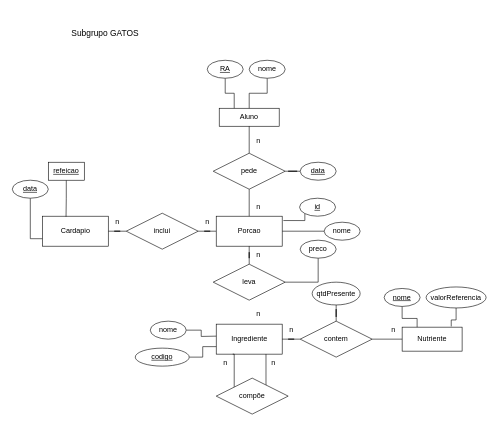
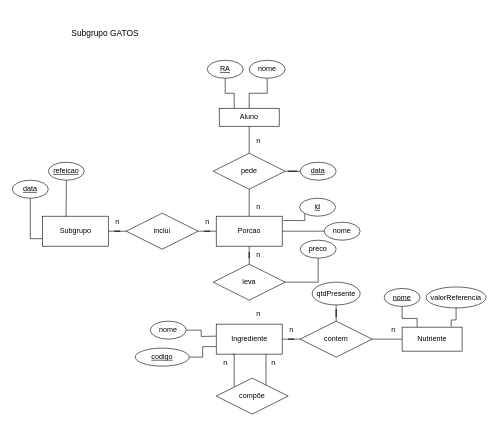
- <mxCell id="32" value="refeicao" style="whiteSpace=wrap;html=1;fontStyle=4;rounded=0;" parent="1" vertex="1"><mxGeometry x="80" y="270" width="60" height="30" as="geometry" /></mxCell>
+ <mxCell id="32" value="refeicao" style="ellipse;whiteSpace=wrap;html=1;fontStyle=4" parent="1" vertex="1"><mxGeometry x="80" y="270" width="60" height="30" as="geometry" /></mxCell>
- <mxCell id="4" value="Cardapio" style="html=1;" parent="1" vertex="1"><mxGeometry x="70" y="360" width="110" height="50" as="geometry" /></mxCell>
+ <mxCell id="4" value="Subgrupo" style="html=1;" parent="1" vertex="1"><mxGeometry x="70" y="360" width="110" height="50" as="geometry" /></mxCell>
